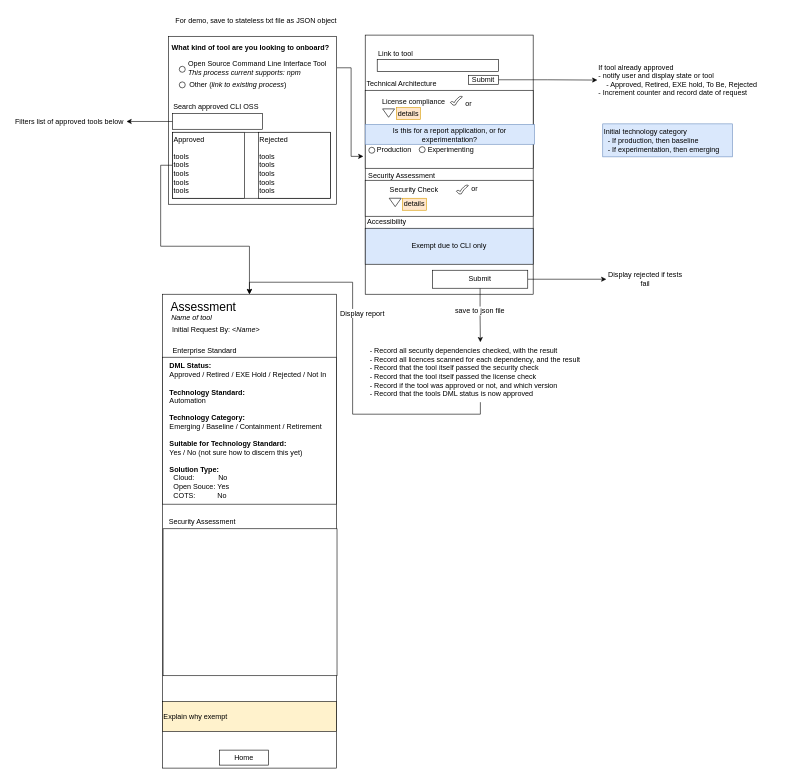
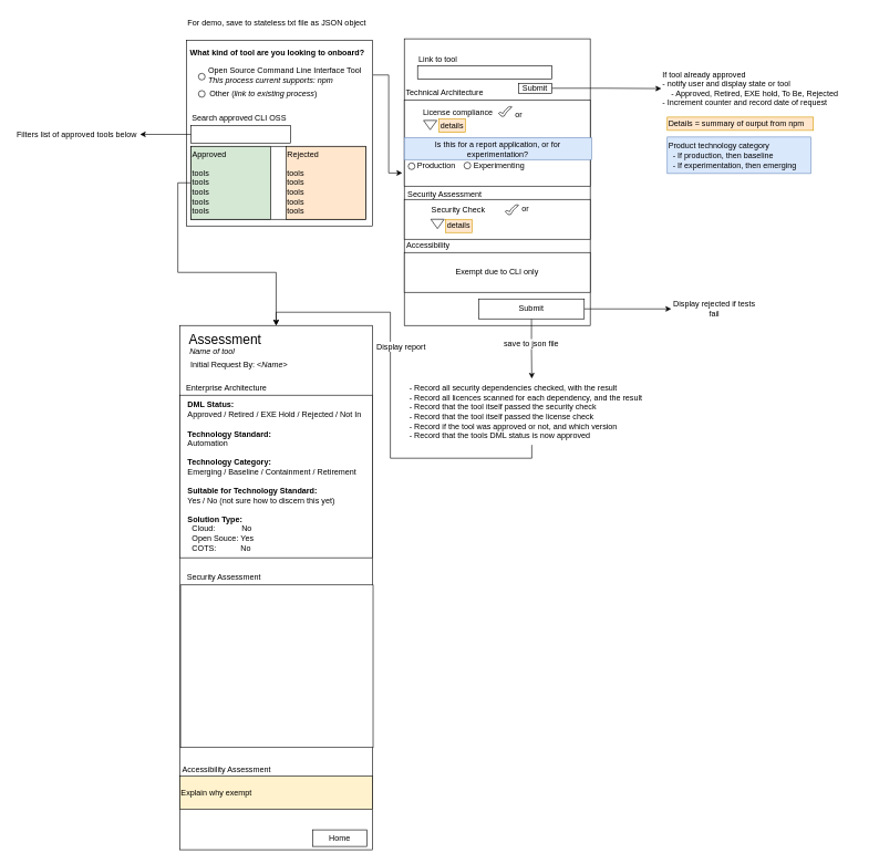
- <mxCell id="50" value="For demo, save to stateless txt file as JSON object" style="text;html=1;" vertex="1" parent="1"><mxGeometry x="290" y="20" width="630" height="30" as="geometry" /></mxCell>
+ <mxCell id="50" value="For demo, save to stateless txt file as JSON object" style="text;html=1;" vertex="1" parent="1"><mxGeometry x="280" y="20" width="630" height="30" as="geometry" /></mxCell>
+ <mxCell id="36" value="Details = summary of ourput from npm" style="text;html=1;resizable=0;points=[];autosize=1;align=left;verticalAlign=top;spacingTop=-4;fillColor=#ffe6cc;strokeColor=#d79b00;" vertex="1" parent="1"><mxGeometry x="1004" y="176" width="220" height="20" as="geometry" /></mxCell>
- <mxCell id="49" value="Initial technology category&amp;nbsp;&lt;br&gt;&amp;nbsp; - If production, then baseline&lt;br&gt;&amp;nbsp; - If experimentation, then emerging" style="text;html=1;strokeColor=#6c8ebf;fillColor=#dae8fc;align=left;verticalAlign=middle;whiteSpace=wrap;rounded=0;" vertex="1" parent="1"><mxGeometry x="1004" y="206" width="216" height="55" as="geometry" /></mxCell>
+ <mxCell id="49" value="Product technology category&amp;nbsp;&lt;br&gt;&amp;nbsp; - If production, then baseline&lt;br&gt;&amp;nbsp; - If experimentation, then emerging" style="text;html=1;strokeColor=#6c8ebf;fillColor=#dae8fc;align=left;verticalAlign=middle;whiteSpace=wrap;rounded=0;" vertex="1" parent="1"><mxGeometry x="1004" y="206" width="216" height="55" as="geometry" /></mxCell>
- <mxCell id="59" value="Approved&lt;br&gt;&lt;br&gt;tools&lt;br&gt;tools&lt;br&gt;tools&lt;br&gt;tools&lt;br&gt;tools" style="rounded=0;whiteSpace=wrap;html=1;fontSize=12;align=left;" vertex="1" parent="1"><mxGeometry x="287" y="220" width="120" height="110" as="geometry" /></mxCell>
+ <mxCell id="59" value="Approved&lt;br&gt;&lt;br&gt;tools&lt;br&gt;tools&lt;br&gt;tools&lt;br&gt;tools&lt;br&gt;tools" style="rounded=0;whiteSpace=wrap;html=1;fontSize=12;align=left;fillColor=#d5e8d4;" vertex="1" parent="1"><mxGeometry x="287" y="220" width="120" height="110" as="geometry" /></mxCell>
- <mxCell id="60" value="Rejected&lt;br&gt;&lt;br&gt;tools&lt;br&gt;tools&lt;br&gt;tools&lt;br&gt;tools&lt;br&gt;tools" style="rounded=0;whiteSpace=wrap;html=1;fontSize=12;align=left;" vertex="1" parent="1"><mxGeometry x="430" y="220" width="120" height="110" as="geometry" /></mxCell>
+ <mxCell id="60" value="Rejected&lt;br&gt;&lt;br&gt;tools&lt;br&gt;tools&lt;br&gt;tools&lt;br&gt;tools&lt;br&gt;tools" style="rounded=0;whiteSpace=wrap;html=1;fontSize=12;align=left;fillColor=#ffe6cc;" vertex="1" parent="1"><mxGeometry x="430" y="220" width="120" height="110" as="geometry" /></mxCell>
- <mxCell id="39" value="Exempt due to CLI only" style="rounded=0;whiteSpace=wrap;html=1;fillColor=#dae8fc;" vertex="1" parent="1"><mxGeometry x="608" y="380" width="280" height="60" as="geometry" /></mxCell>
+ <mxCell id="39" value="Exempt due to CLI only" style="rounded=0;whiteSpace=wrap;html=1;" vertex="1" parent="1"><mxGeometry x="608" y="380" width="280" height="60" as="geometry" /></mxCell>
- <mxCell id="63" value="Enterprise Standard" style="text;html=1;strokeColor=none;fillColor=none;align=center;verticalAlign=middle;whiteSpace=wrap;rounded=0;fontSize=12;" vertex="1" parent="1"><mxGeometry x="271" y="575" width="139" height="20" as="geometry" /></mxCell>
+ <mxCell id="63" value="Enterprise Architecture" style="text;html=1;strokeColor=none;fillColor=none;align=center;verticalAlign=middle;whiteSpace=wrap;rounded=0;fontSize=12;" vertex="1" parent="1"><mxGeometry x="271" y="575" width="139" height="20" as="geometry" /></mxCell>
+ <mxCell id="66" value="Accessibility Assessment" style="text;html=1;strokeColor=none;fillColor=none;align=center;verticalAlign=middle;whiteSpace=wrap;rounded=0;fontSize=12;" vertex="1" parent="1"><mxGeometry x="271" y="1149" width="139" height="20" as="geometry" /></mxCell>
- <mxCell id="68" value="Home" style="rounded=0;whiteSpace=wrap;html=1;fontSize=12;" vertex="1" parent="1"><mxGeometry x="365" y="1250" width="82" height="25" as="geometry" /></mxCell>
+ <mxCell id="68" value="Home" style="rounded=0;whiteSpace=wrap;html=1;fontSize=12;" vertex="1" parent="1"><mxGeometry x="470" y="1250" width="82" height="25" as="geometry" /></mxCell>
